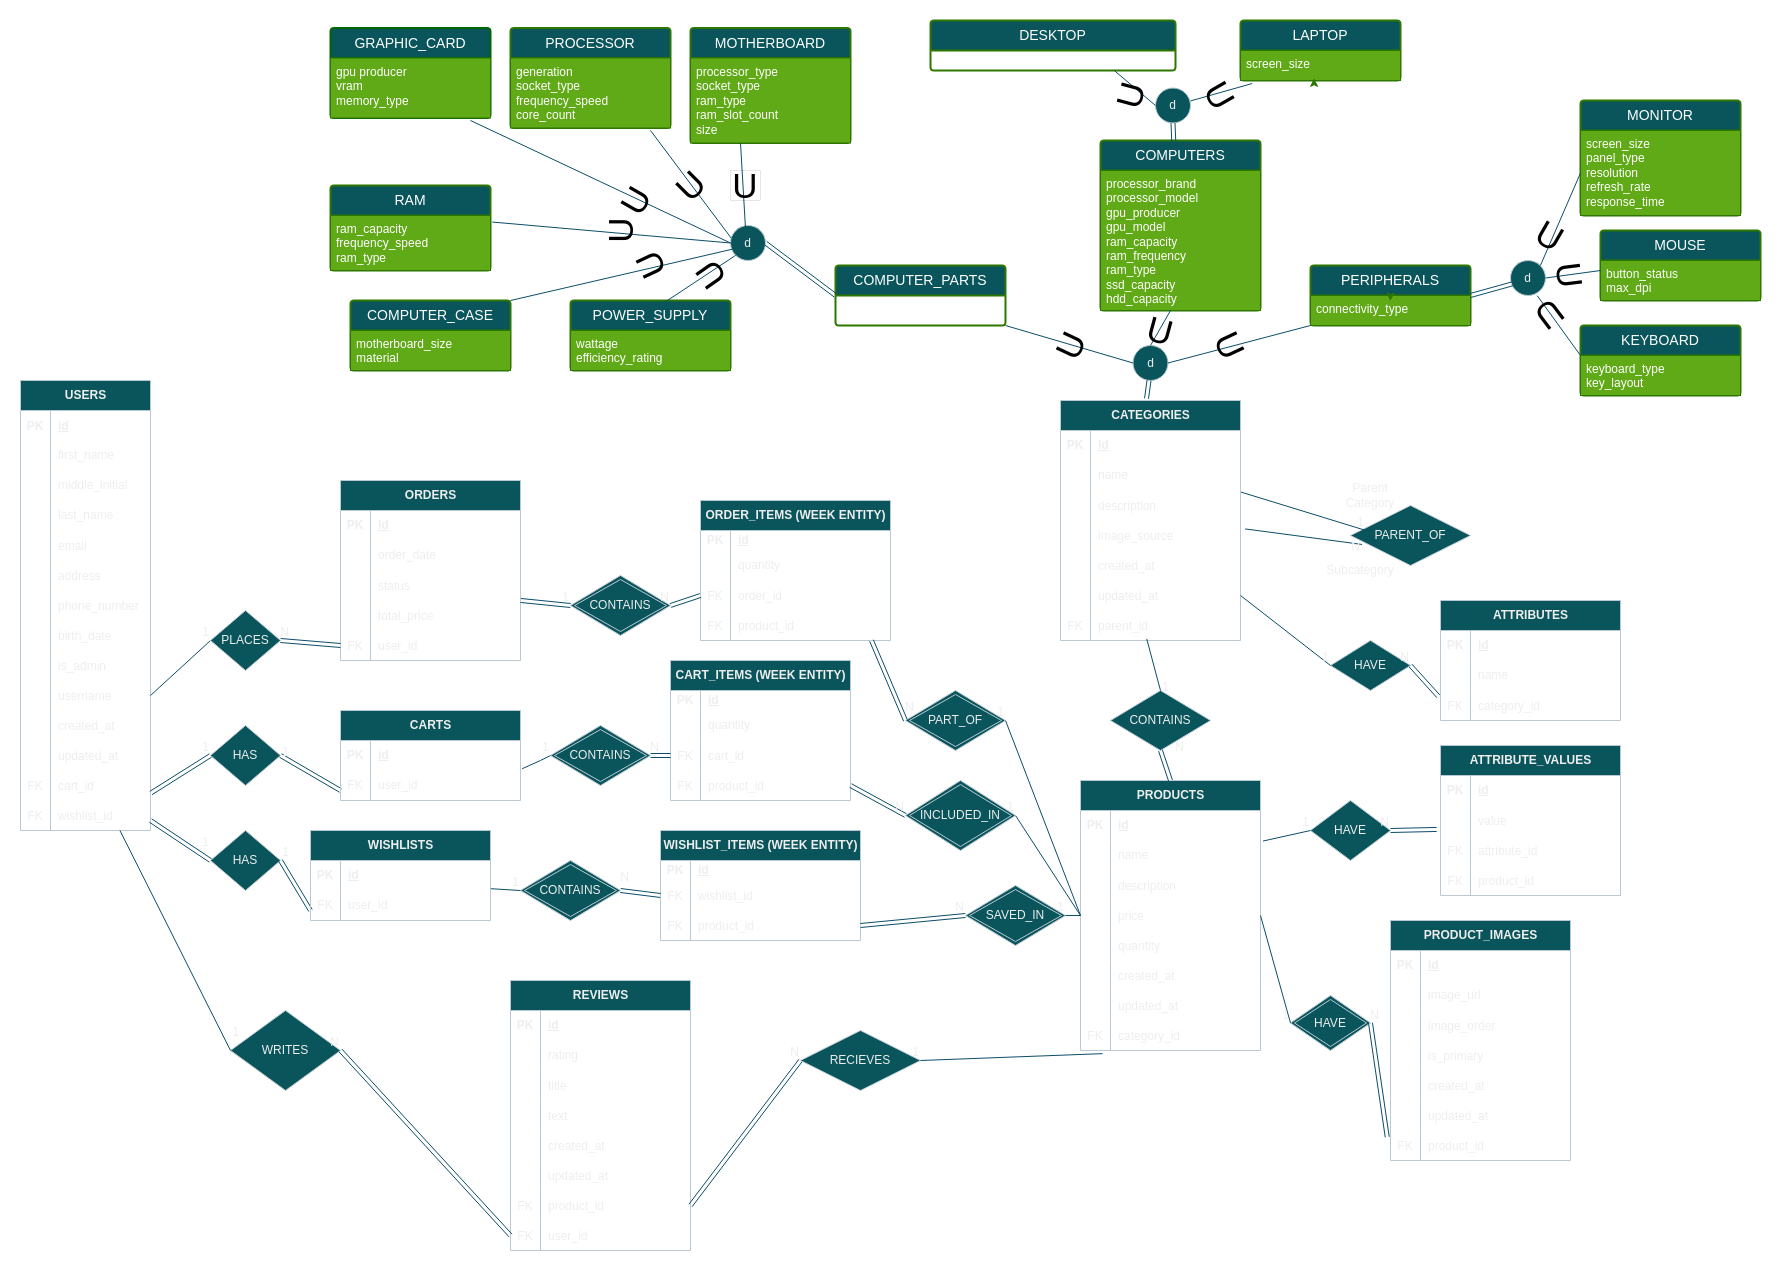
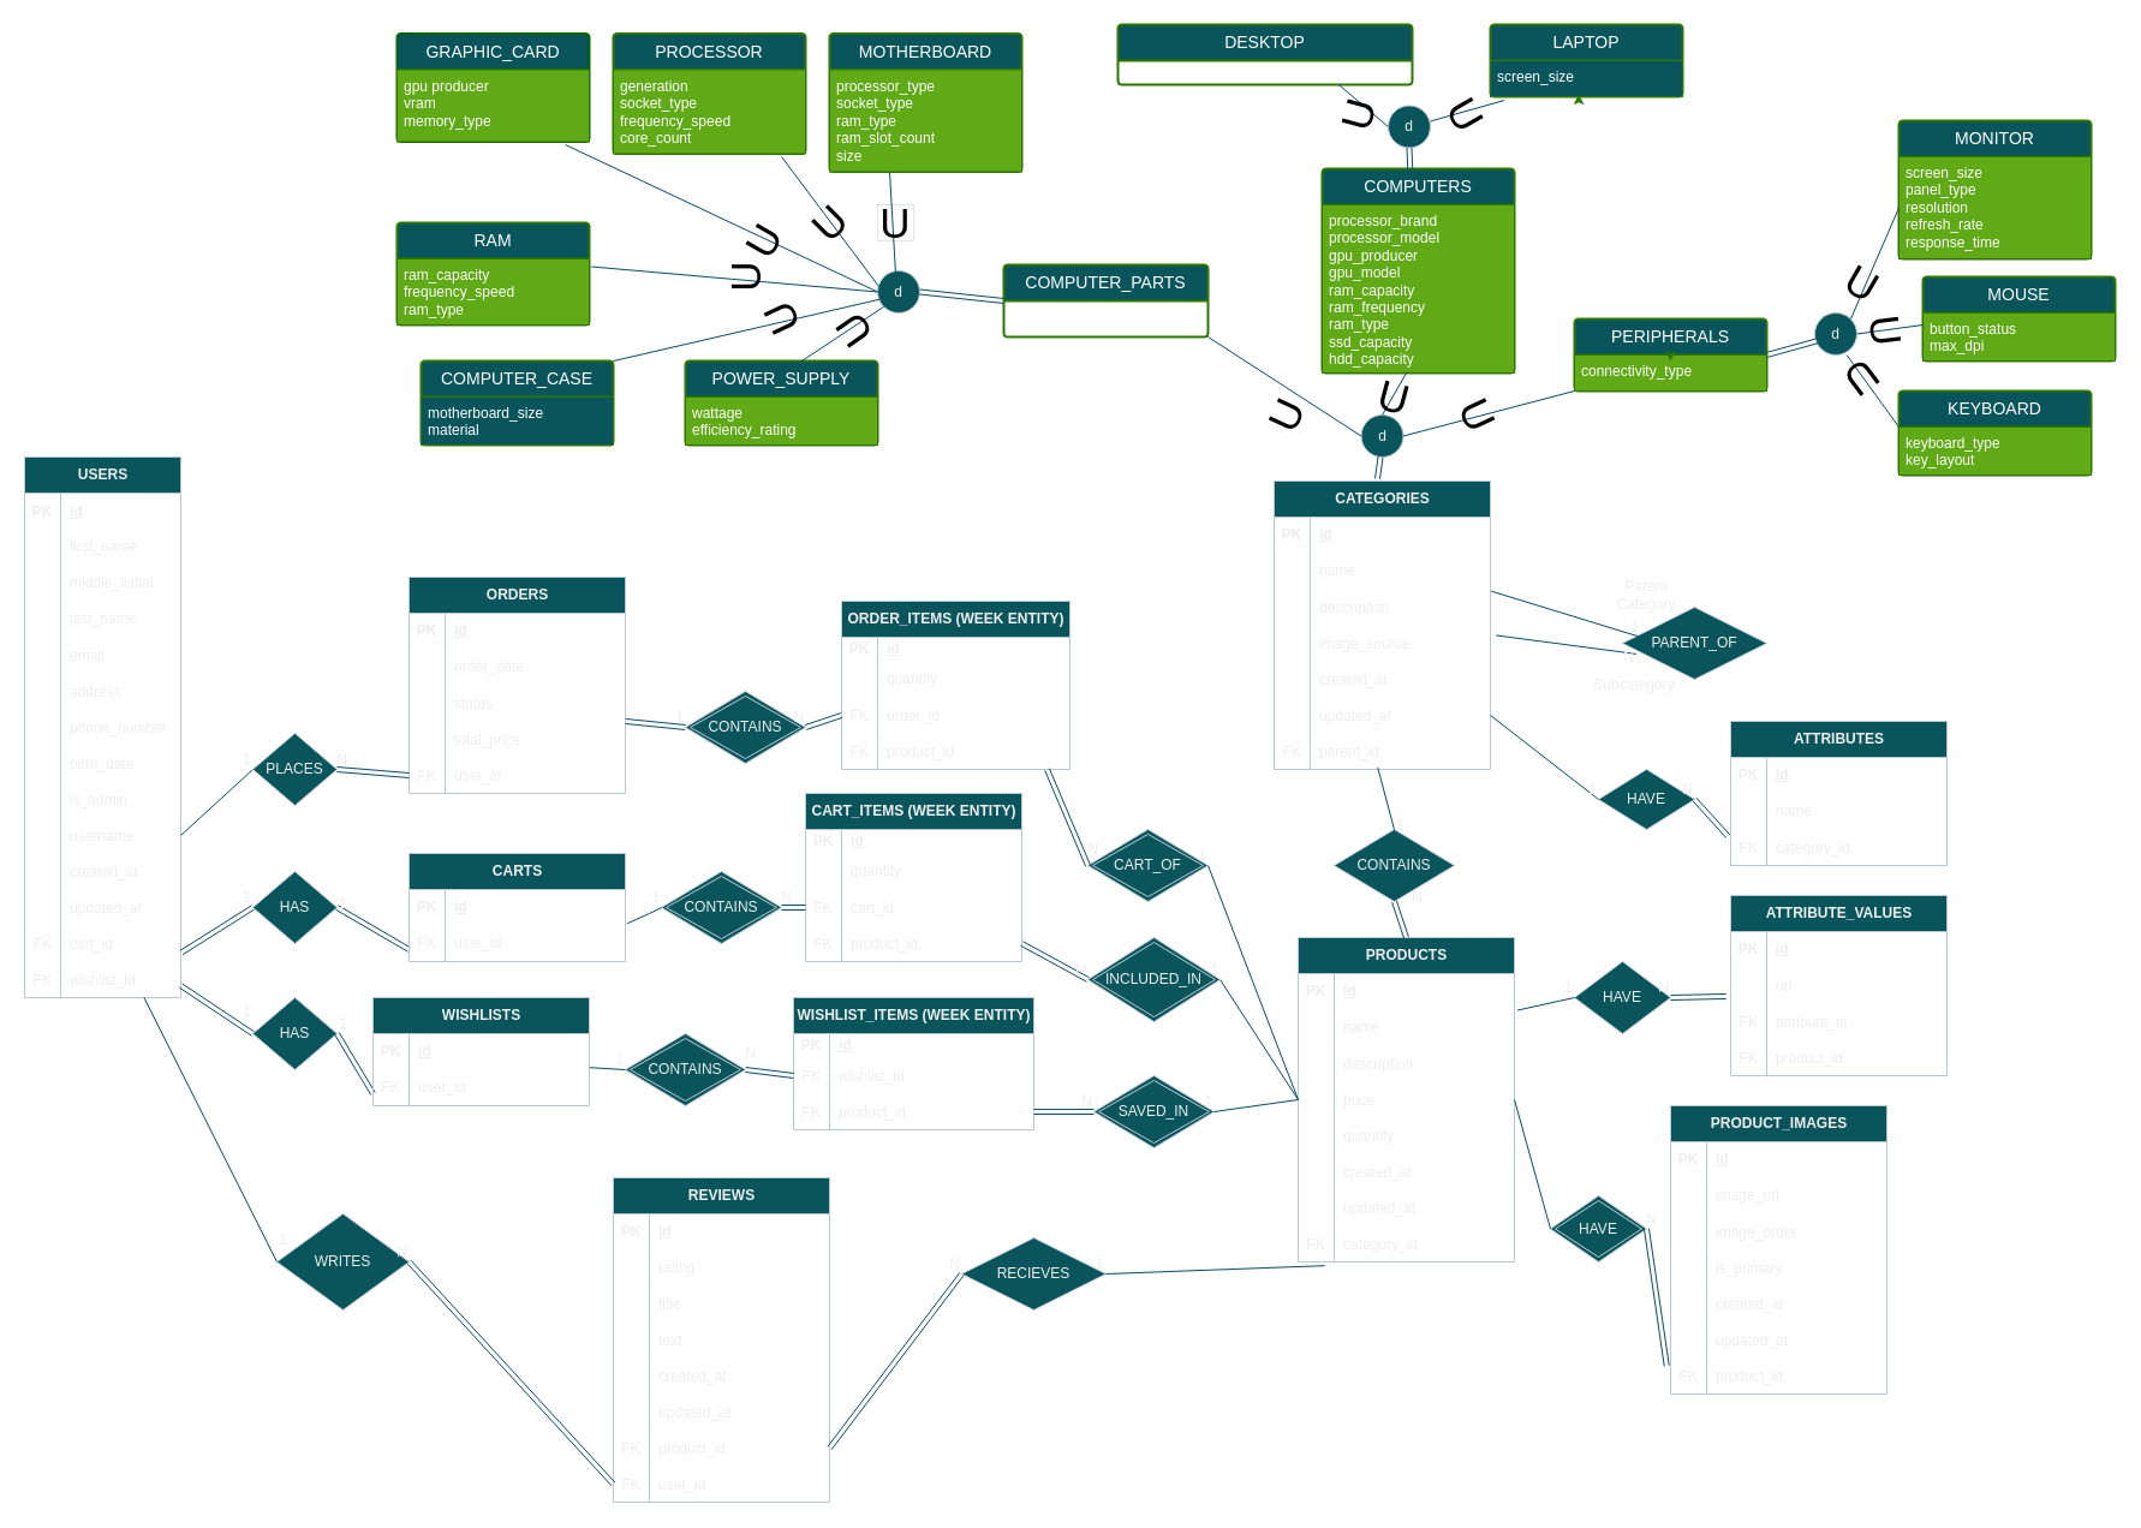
- <mxCell id="320" value="screen_size" style="align=left;spacingLeft=4;fontSize=12;verticalAlign=top;resizable=0;rotatable=0;part=1;html=1;fillColor=#60a917;fontColor=#ffffff;strokeColor=#2D7600;" parent="319" vertex="1"><mxGeometry y="30" width="160" height="30" as="geometry" /></mxCell>
+ <mxCell id="320" value="screen_size" style="align=left;spacingLeft=4;fontSize=12;verticalAlign=top;resizable=0;rotatable=0;part=1;html=1;fillColor=#09555b;fontColor=#ffffff;strokeColor=#2D7600;" parent="319" vertex="1"><mxGeometry y="30" width="160" height="30" as="geometry" /></mxCell>
- <mxCell id="312" value="COMPUTER_PARTS" style="swimlane;childLayout=stackLayout;horizontal=1;startSize=30;horizontalStack=0;rounded=1;fontSize=14;fontStyle=0;strokeWidth=2;resizeParent=0;resizeLast=1;shadow=0;dashed=0;align=center;arcSize=4;whiteSpace=wrap;html=1;fillColor=#09555B;fontColor=#ffffff;strokeColor=#2D7600;" parent="1" vertex="1"><mxGeometry x="835" y="265" width="170" height="60" as="geometry" /></mxCell>
+ <mxCell id="312" value="COMPUTER_PARTS" style="swimlane;childLayout=stackLayout;horizontal=1;startSize=30;horizontalStack=0;rounded=1;fontSize=14;fontStyle=0;strokeWidth=2;resizeParent=0;resizeLast=1;shadow=0;dashed=0;align=center;arcSize=4;whiteSpace=wrap;html=1;fillColor=#09555B;fontColor=#ffffff;strokeColor=#2D7600;" parent="1" vertex="1"><mxGeometry x="835" y="220" width="170" height="60" as="geometry" /></mxCell>
- <mxCell id="331" value="&lt;div&gt;motherboard_size&lt;/div&gt;&lt;div&gt;material&lt;/div&gt;" style="align=left;spacingLeft=4;fontSize=12;verticalAlign=top;resizable=0;rotatable=0;part=1;html=1;fillColor=#60a917;fontColor=#ffffff;strokeColor=#2D7600;" parent="330" vertex="1"><mxGeometry y="30" width="160" height="40" as="geometry" /></mxCell>
+ <mxCell id="331" value="&lt;div&gt;motherboard_size&lt;/div&gt;&lt;div&gt;material&lt;/div&gt;" style="align=left;spacingLeft=4;fontSize=12;verticalAlign=top;resizable=0;rotatable=0;part=1;html=1;fillColor=#09555b;fontColor=#ffffff;strokeColor=#2D7600;" parent="330" vertex="1"><mxGeometry y="30" width="160" height="40" as="geometry" /></mxCell>
- <mxCell id="265" value="PART_OF" style="shape=rhombus;double=1;perimeter=rhombusPerimeter;whiteSpace=wrap;html=1;align=center;labelBackgroundColor=none;fillColor=#09555B;strokeColor=#BAC8D3;fontColor=#EEEEEE;" parent="1" vertex="1"><mxGeometry x="905" y="690" width="100" height="60" as="geometry" /></mxCell>
+ <mxCell id="265" value="CART_OF" style="shape=rhombus;double=1;perimeter=rhombusPerimeter;whiteSpace=wrap;html=1;align=center;labelBackgroundColor=none;fillColor=#09555B;strokeColor=#BAC8D3;fontColor=#EEEEEE;" parent="1" vertex="1"><mxGeometry x="905" y="690" width="100" height="60" as="geometry" /></mxCell>
- <mxCell id="287" value="value" style="shape=partialRectangle;connectable=0;fillColor=none;top=0;left=0;bottom=0;right=0;align=left;spacingLeft=6;overflow=hidden;labelBackgroundColor=none;strokeColor=#BAC8D3;fontColor=#EEEEEE;" parent="285" vertex="1"><mxGeometry x="30" width="150" height="30" as="geometry"><mxRectangle width="150" height="30" as="alternateBounds" /></mxGeometry></mxCell>
+ <mxCell id="287" value="url" style="shape=partialRectangle;connectable=0;fillColor=none;top=0;left=0;bottom=0;right=0;align=left;spacingLeft=6;overflow=hidden;labelBackgroundColor=none;strokeColor=#BAC8D3;fontColor=#EEEEEE;" parent="285" vertex="1"><mxGeometry x="30" width="150" height="30" as="geometry"><mxRectangle width="150" height="30" as="alternateBounds" /></mxGeometry></mxCell>
- <mxCell id="255" value="SAVED_IN" style="shape=rhombus;double=1;perimeter=rhombusPerimeter;whiteSpace=wrap;html=1;align=center;labelBackgroundColor=none;fillColor=#09555B;strokeColor=#BAC8D3;fontColor=#EEEEEE;" parent="1" vertex="1"><mxGeometry x="965" y="885" width="100" height="60" as="geometry" /></mxCell>
+ <mxCell id="255" value="SAVED_IN" style="shape=rhombus;double=1;perimeter=rhombusPerimeter;whiteSpace=wrap;html=1;align=center;labelBackgroundColor=none;fillColor=#09555B;strokeColor=#BAC8D3;fontColor=#EEEEEE;" parent="1" vertex="1"><mxGeometry x="910" y="895" width="100" height="60" as="geometry" /></mxCell>
